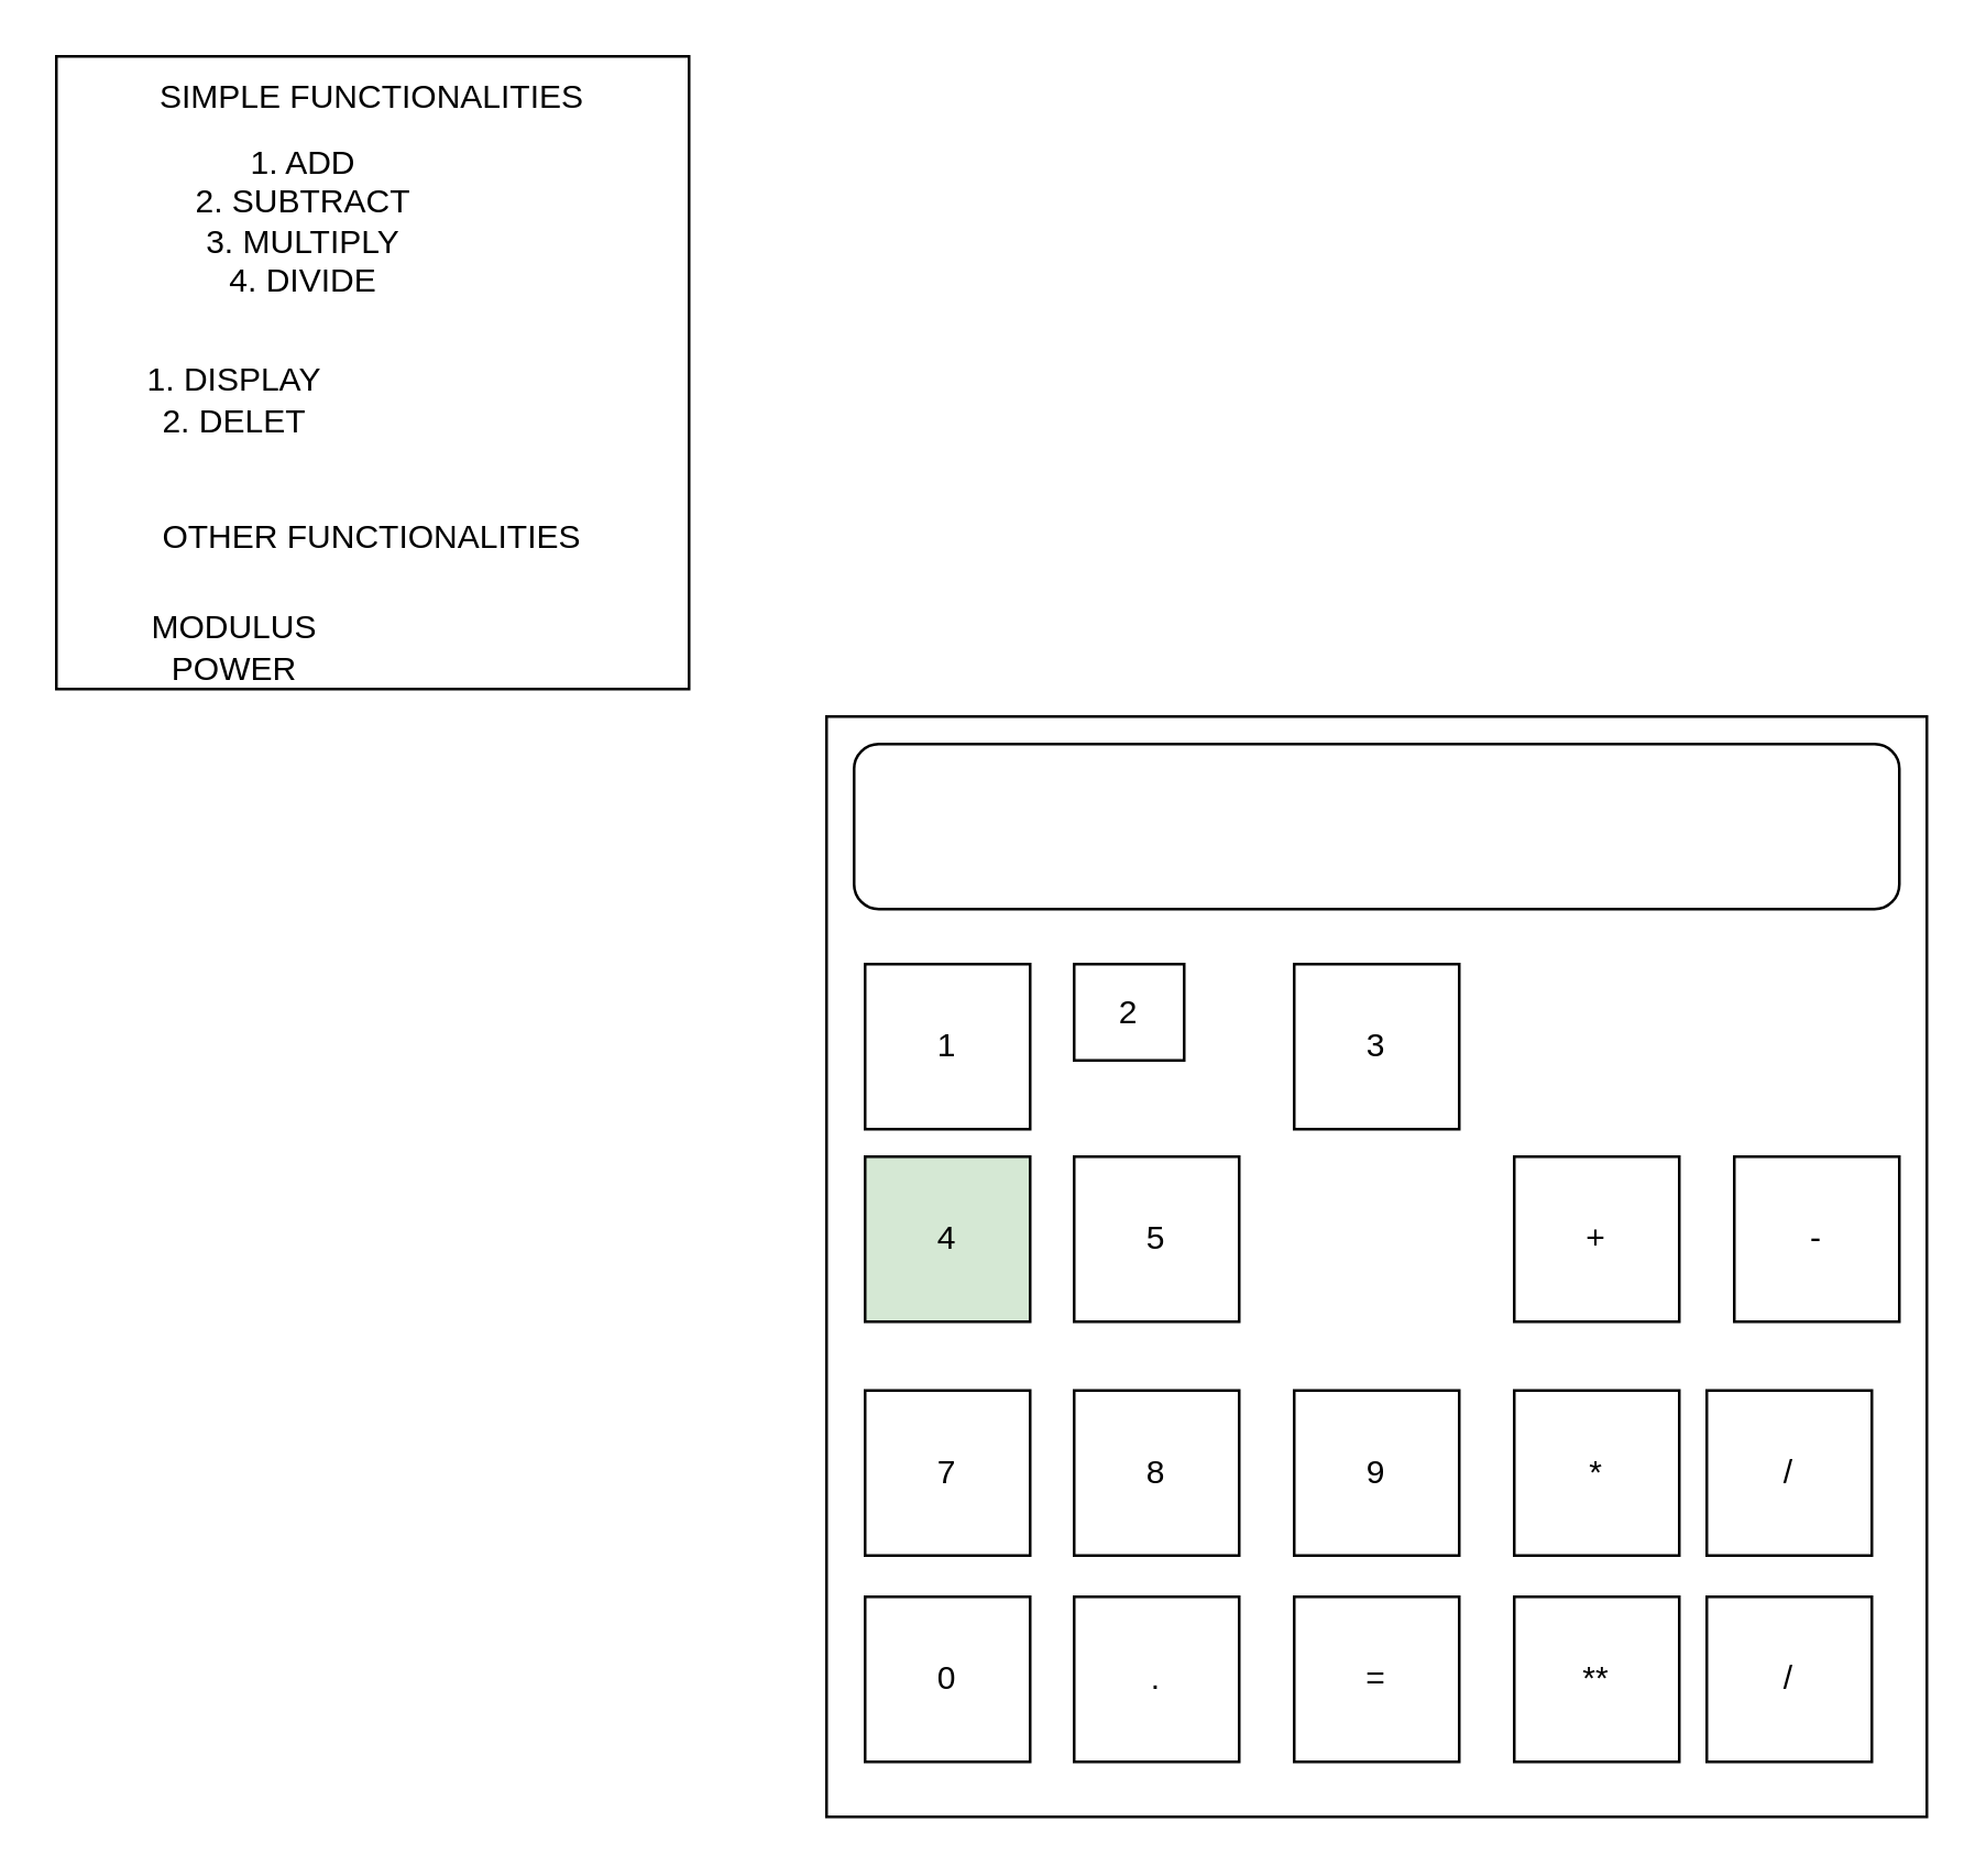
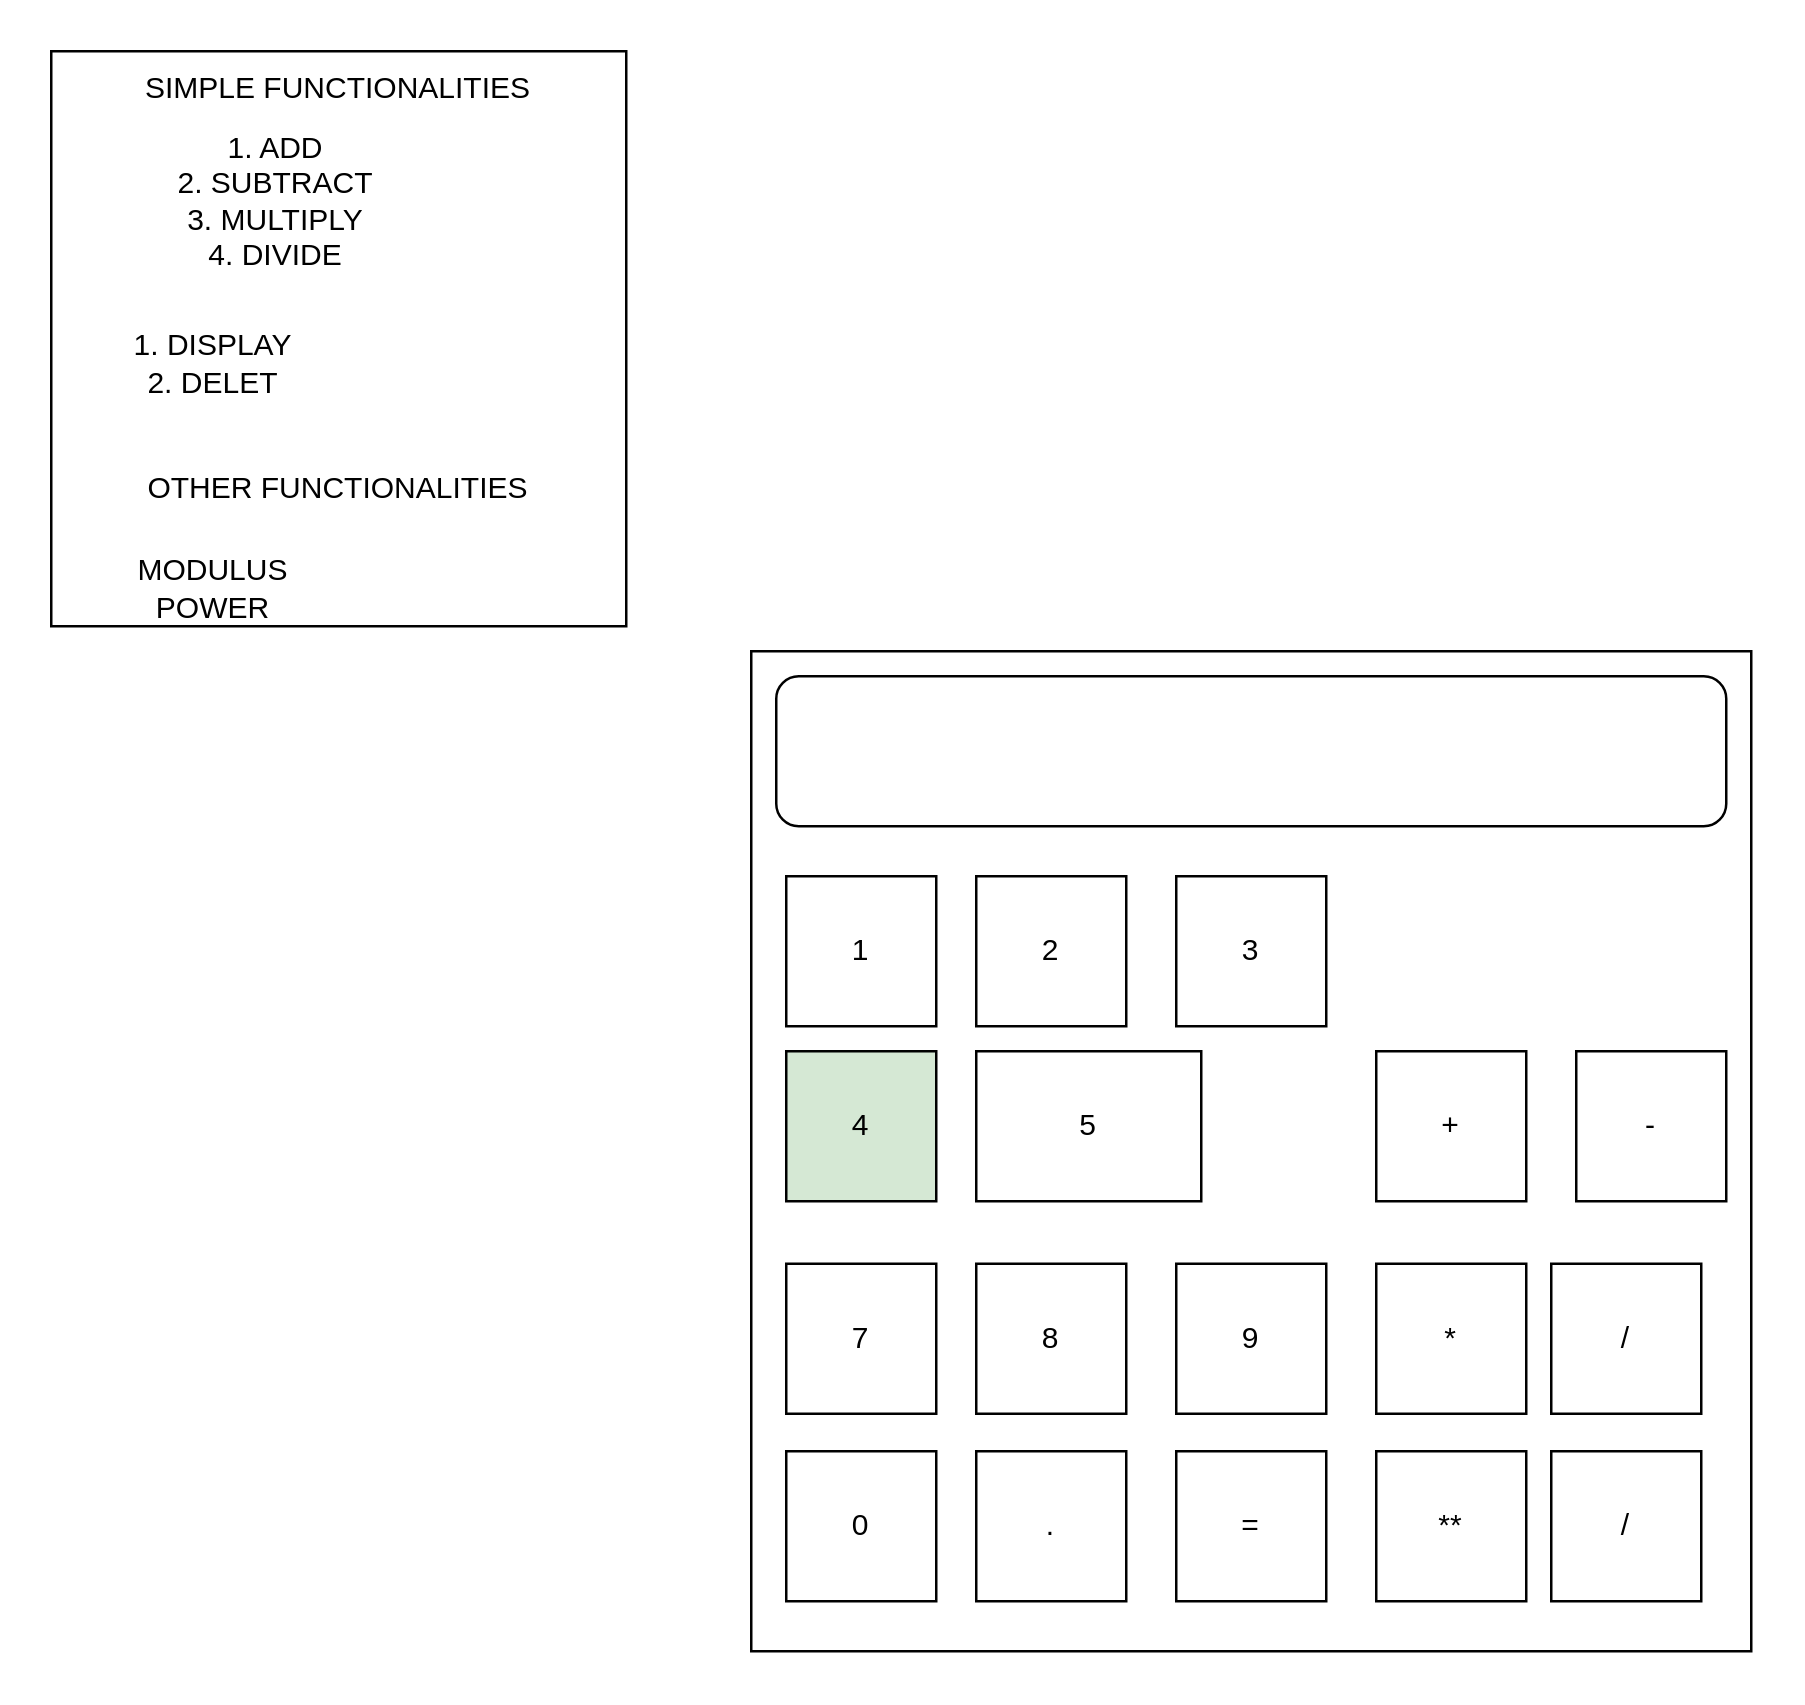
- <mxCell id="13" value="2" style="rounded=0;whiteSpace=wrap;html=1;" vertex="1" parent="1"><mxGeometry x="390" y="350" width="40" height="35" as="geometry" /></mxCell>
+ <mxCell id="13" value="2" style="rounded=0;whiteSpace=wrap;html=1;" vertex="1" parent="1"><mxGeometry x="390" y="350" width="60" height="60" as="geometry" /></mxCell>
- <mxCell id="12" value="5" style="rounded=0;whiteSpace=wrap;html=1;" vertex="1" parent="1"><mxGeometry x="390" y="420" width="60" height="60" as="geometry" /></mxCell>
+ <mxCell id="12" value="5" style="rounded=0;whiteSpace=wrap;html=1;" vertex="1" parent="1"><mxGeometry x="390" y="420" width="90" height="60" as="geometry" /></mxCell>
